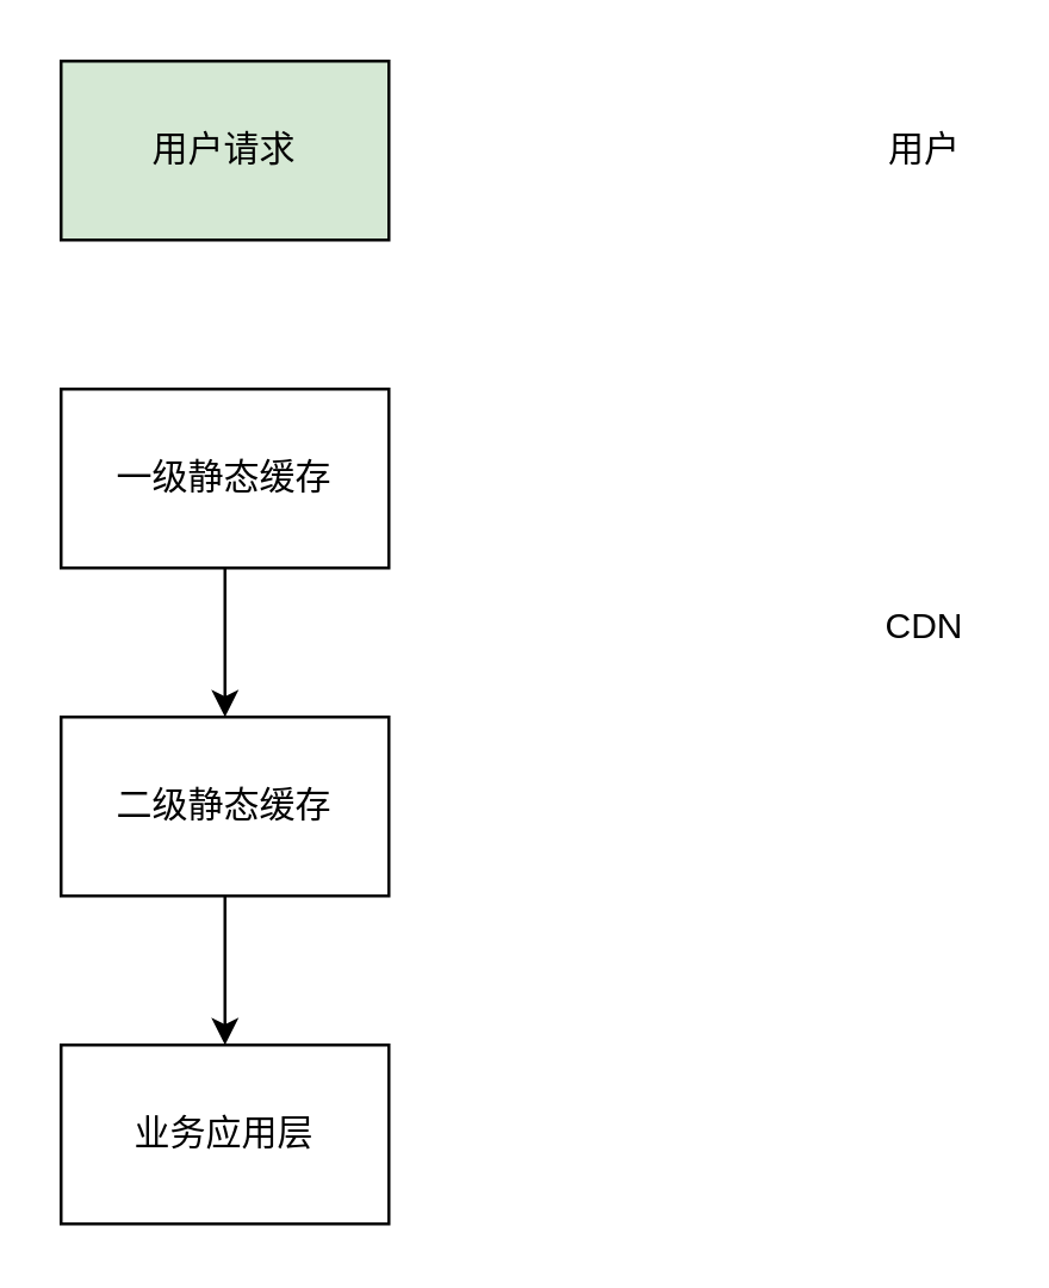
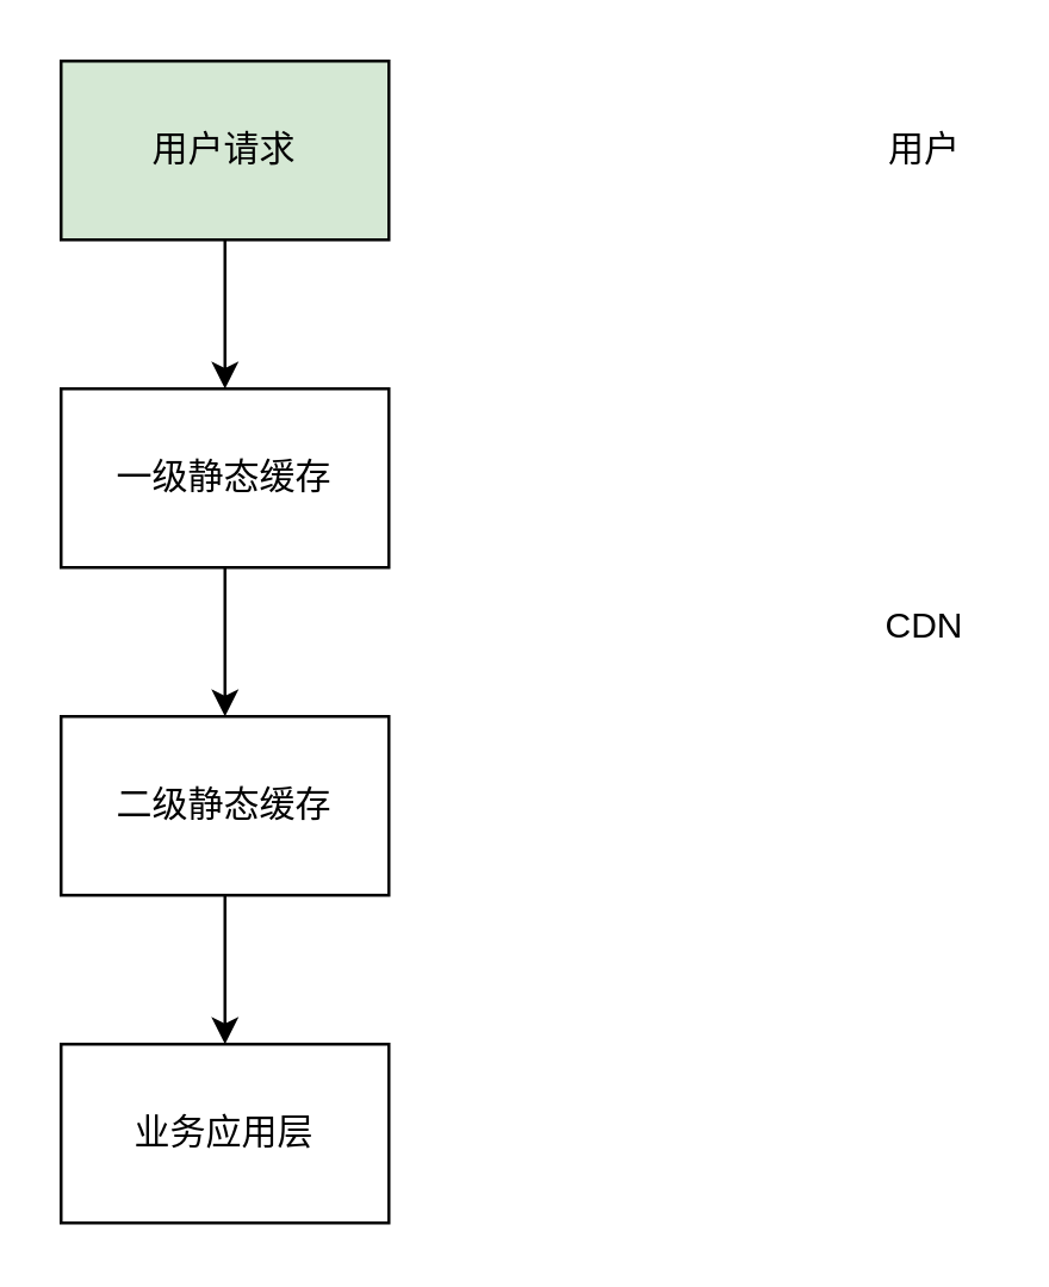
+ <mxCell id="2" style="edgeStyle=orthogonalEdgeStyle;rounded=0;orthogonalLoop=1;jettySize=auto;html=1;entryX=0.5;entryY=0;entryDx=0;entryDy=0;" edge="1" parent="1" source="3" target="5"><mxGeometry relative="1" as="geometry" /></mxCell>
